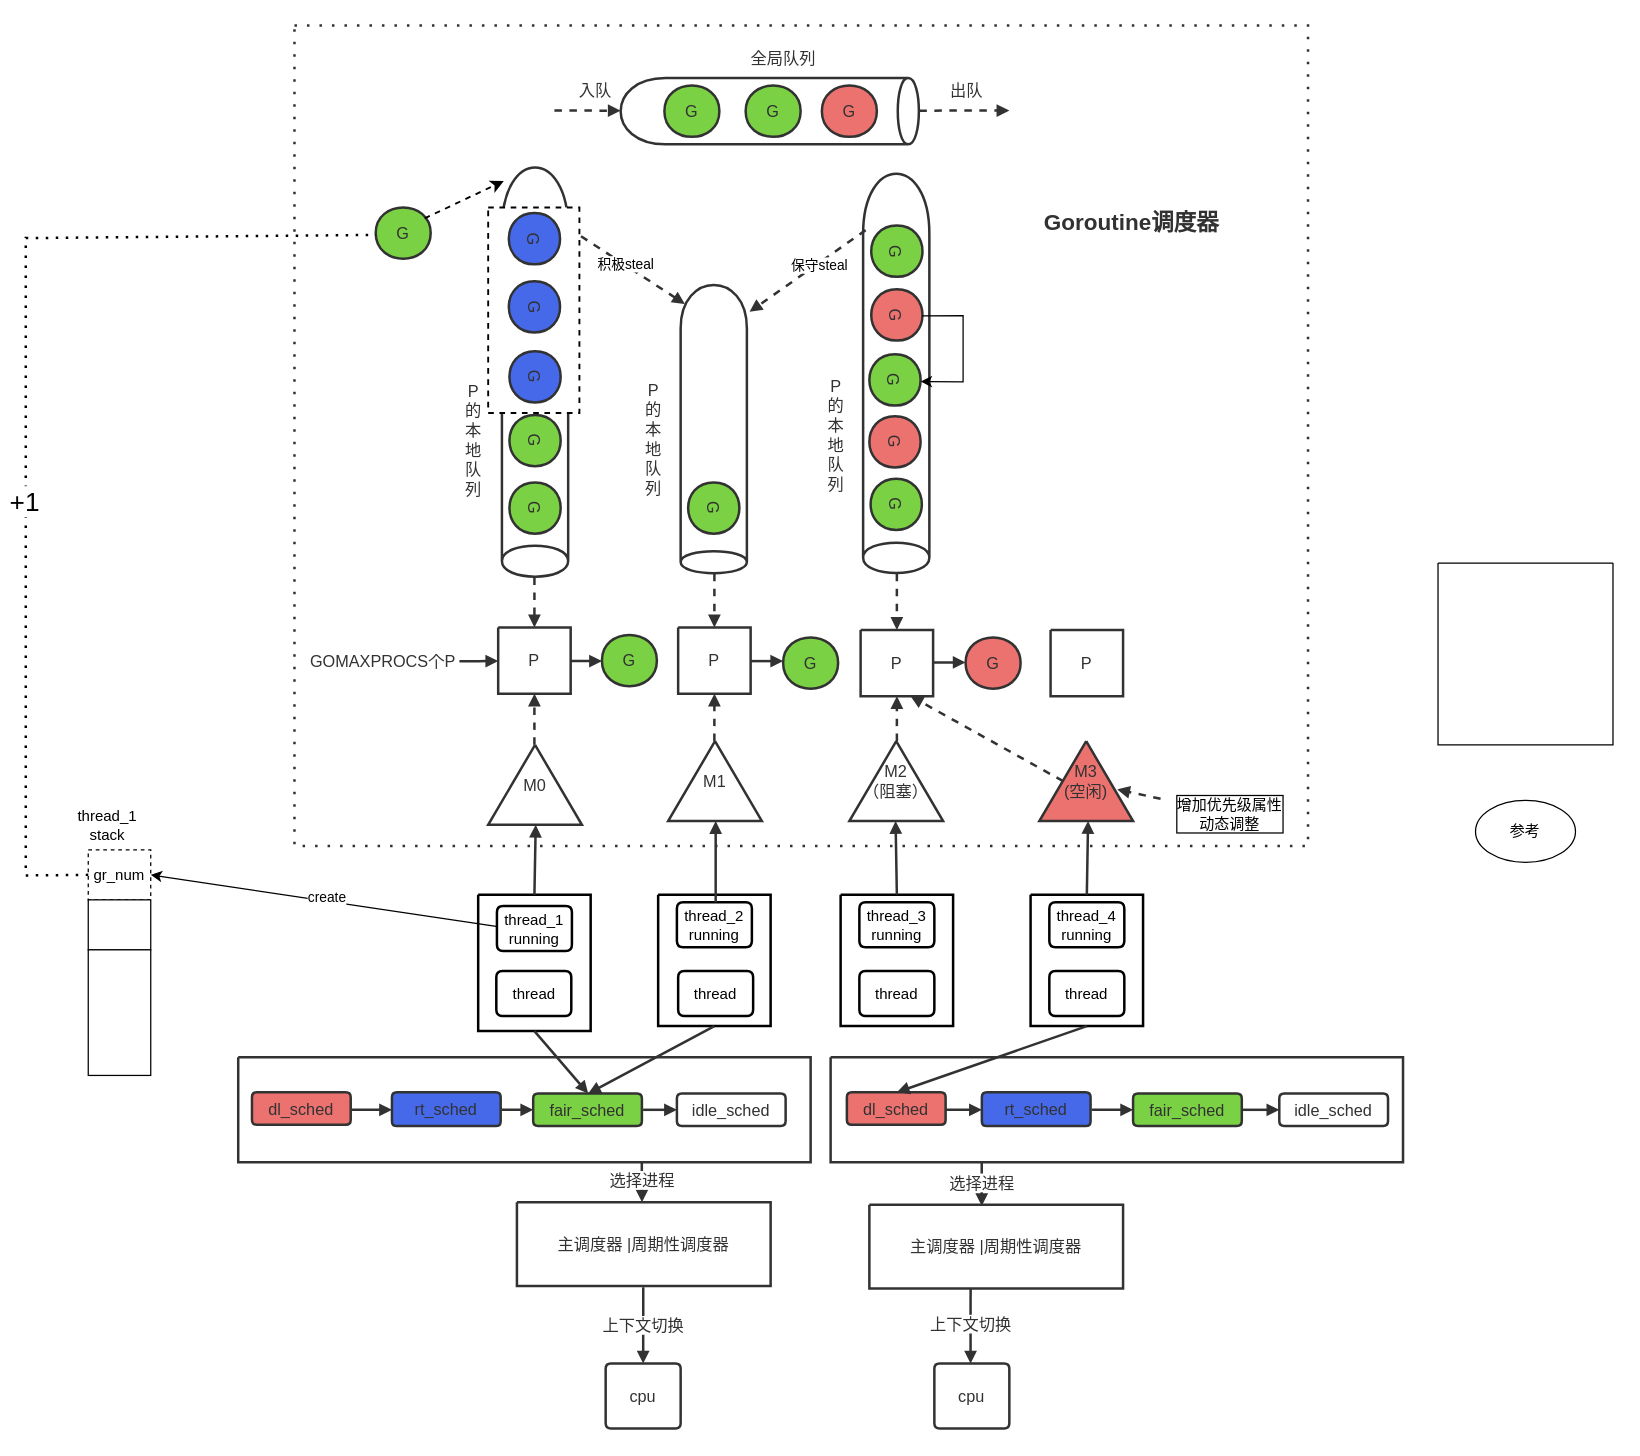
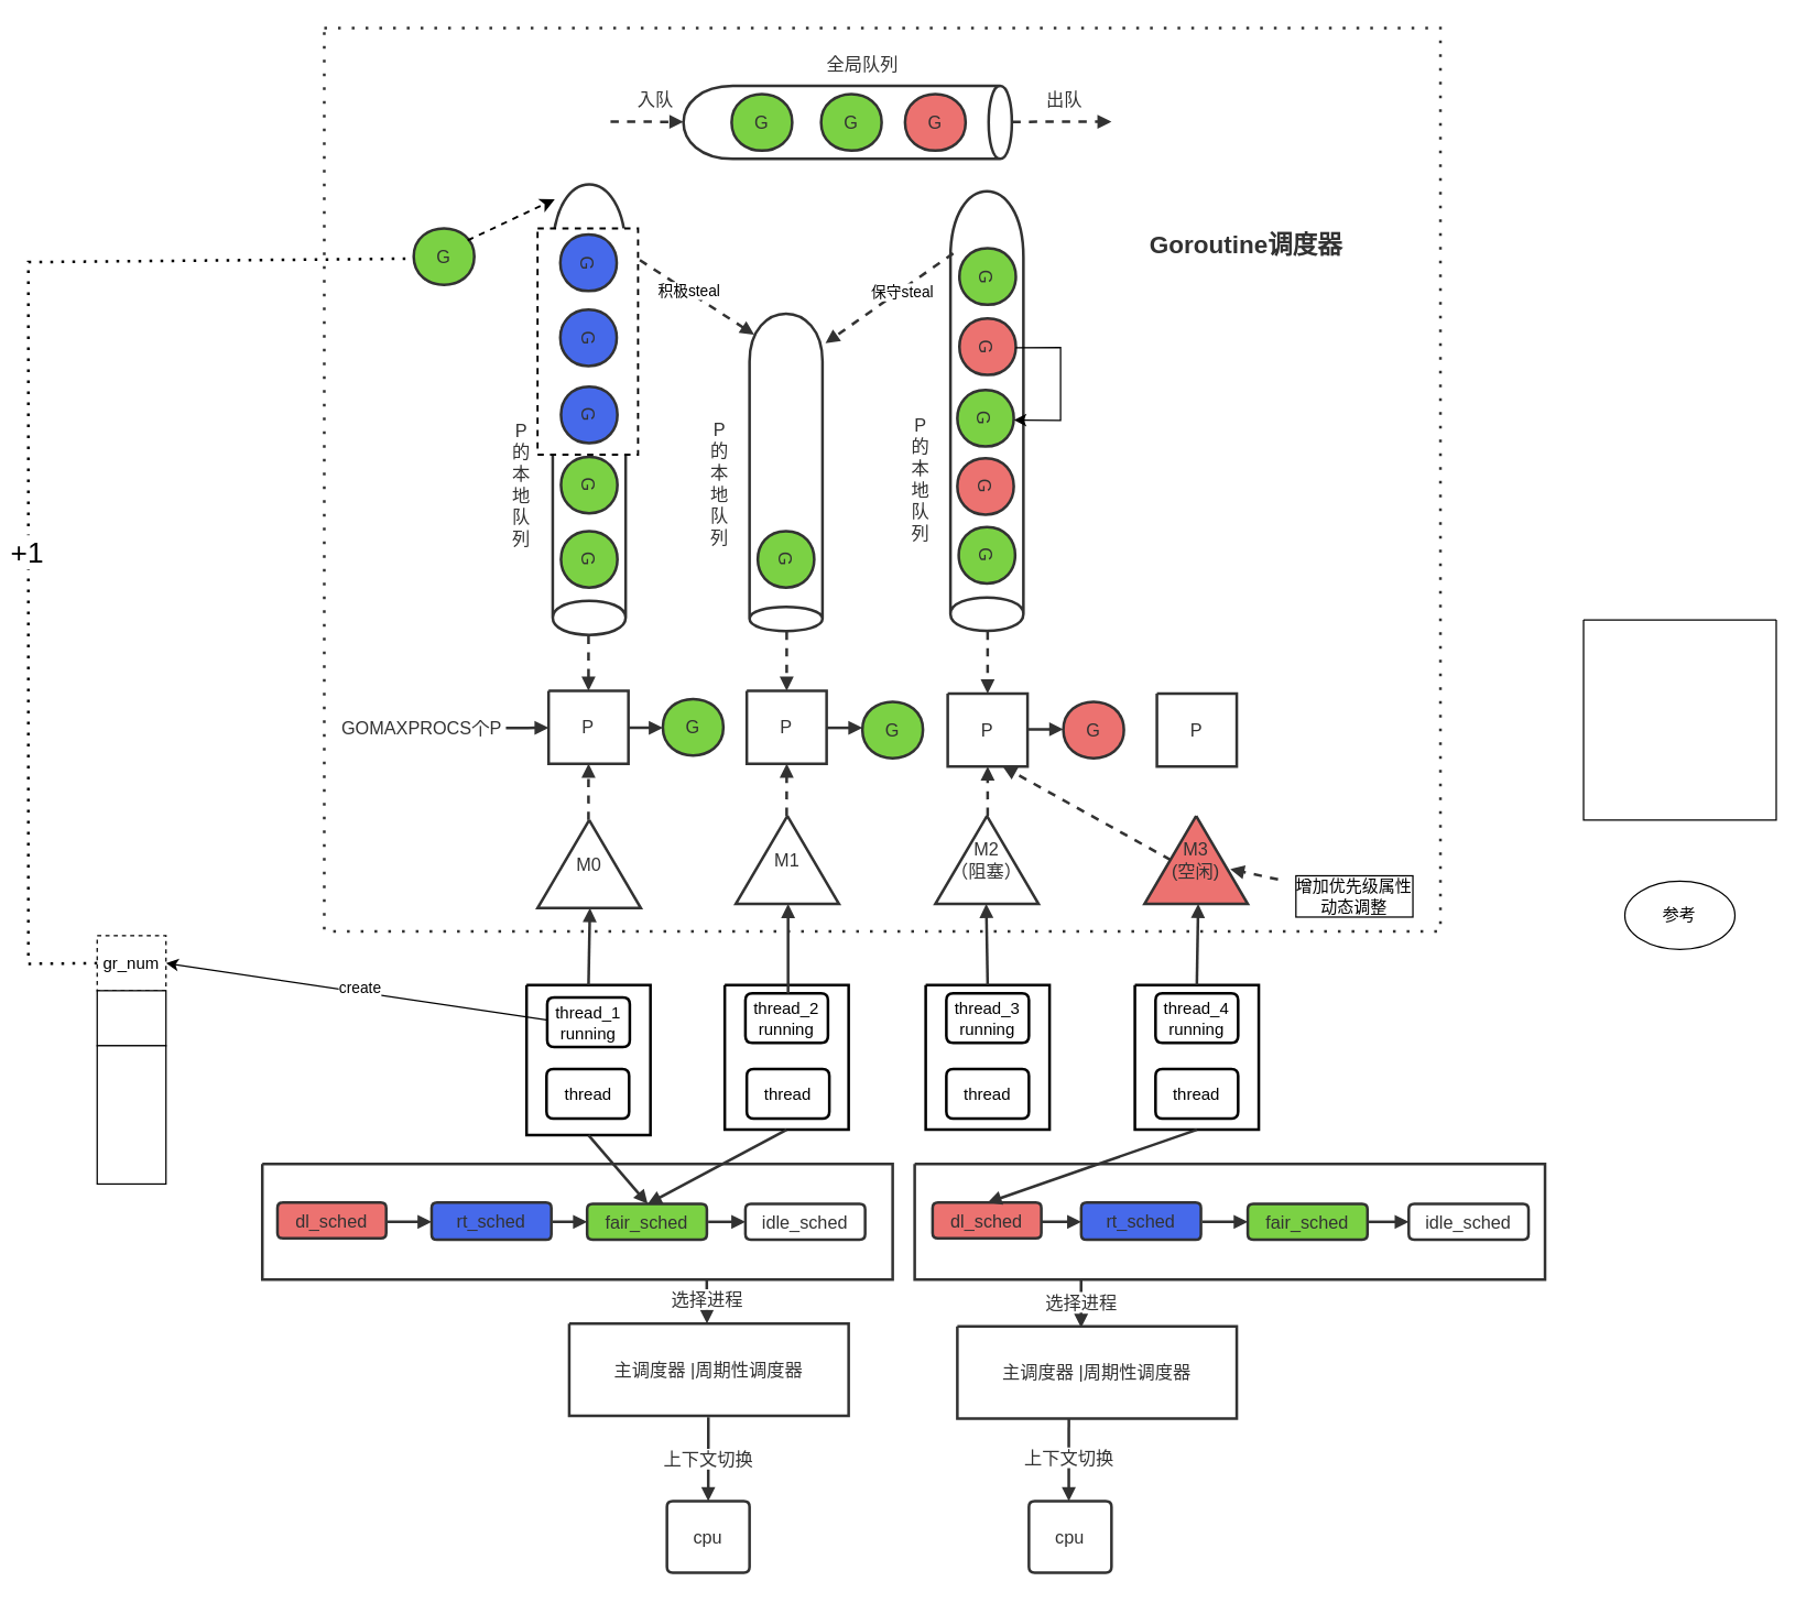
- <mxCell id="99" value="thread_1&lt;br&gt;stack&lt;br&gt;" style="text;html=1;align=center;verticalAlign=middle;resizable=0;points=[];autosize=1;strokeColor=none;fillColor=none;" vertex="1" parent="1"><mxGeometry x="50" y="639.5" width="70" height="40" as="geometry" /></mxCell>
